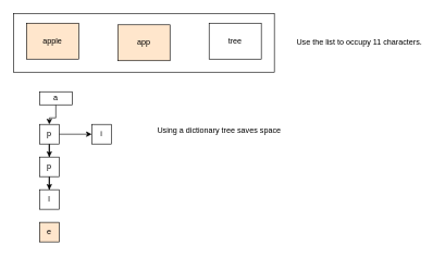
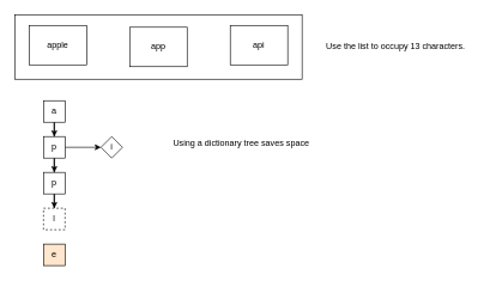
- <mxCell id="3" value="apple" style="rounded=0;whiteSpace=wrap;html=1;fillColor=#ffe6cc;" vertex="1" parent="1"><mxGeometry x="40" y="35" width="80" height="55" as="geometry" /></mxCell>
+ <mxCell id="3" value="apple" style="rounded=0;whiteSpace=wrap;html=1;" vertex="1" parent="1"><mxGeometry x="40" y="35" width="80" height="55" as="geometry" /></mxCell>
- <mxCell id="5" value="tree" style="rounded=0;whiteSpace=wrap;html=1;" vertex="1" parent="1"><mxGeometry x="320" y="35" width="80" height="55" as="geometry" /></mxCell>
+ <mxCell id="5" value="api" style="rounded=0;whiteSpace=wrap;html=1;" vertex="1" parent="1"><mxGeometry x="320" y="35" width="80" height="55" as="geometry" /></mxCell>
- <mxCell id="4" value="app" style="rounded=0;whiteSpace=wrap;html=1;fillColor=#ffe6cc;" vertex="1" parent="1"><mxGeometry x="180" y="37.5" width="80" height="55" as="geometry" /></mxCell>
+ <mxCell id="4" value="app" style="rounded=0;whiteSpace=wrap;html=1;" vertex="1" parent="1"><mxGeometry x="180" y="37.5" width="80" height="55" as="geometry" /></mxCell>
- <mxCell id="6" value="Use the list to occupy 11 characters." style="text;html=1;align=center;verticalAlign=middle;resizable=0;points=[];autosize=1;strokeColor=none;fillColor=none;" vertex="1" parent="1"><mxGeometry x="440" y="50" width="220" height="30" as="geometry" /></mxCell>
+ <mxCell id="6" value="Use the list to occupy 13 characters." style="text;html=1;align=center;verticalAlign=middle;resizable=0;points=[];autosize=1;strokeColor=none;fillColor=none;" vertex="1" parent="1"><mxGeometry x="440" y="50" width="220" height="30" as="geometry" /></mxCell>
- <mxCell id="8" value="a" style="rounded=0;whiteSpace=wrap;html=1;" vertex="1" parent="1"><mxGeometry x="60" y="140" width="50" height="20" as="geometry" /></mxCell>
+ <mxCell id="8" value="a" style="rounded=0;whiteSpace=wrap;html=1;" vertex="1" parent="1"><mxGeometry x="60" y="140" width="30" height="30" as="geometry" /></mxCell>
- <mxCell id="16" value="i" style="rounded=0;whiteSpace=wrap;html=1;" vertex="1" parent="1"><mxGeometry x="140" y="190" width="30" height="30" as="geometry" /></mxCell>
+ <mxCell id="16" value="i" style="rhombus;whiteSpace=wrap;html=1;" vertex="1" parent="1"><mxGeometry x="140" y="190" width="30" height="30" as="geometry" /></mxCell>
- <mxCell id="14" value="l" style="rounded=0;whiteSpace=wrap;html=1;" vertex="1" parent="1"><mxGeometry x="60" y="290" width="30" height="30" as="geometry" /></mxCell>
+ <mxCell id="14" value="l" style="rounded=0;whiteSpace=wrap;html=1;dashed=1;" vertex="1" parent="1"><mxGeometry x="60" y="290" width="30" height="30" as="geometry" /></mxCell>
